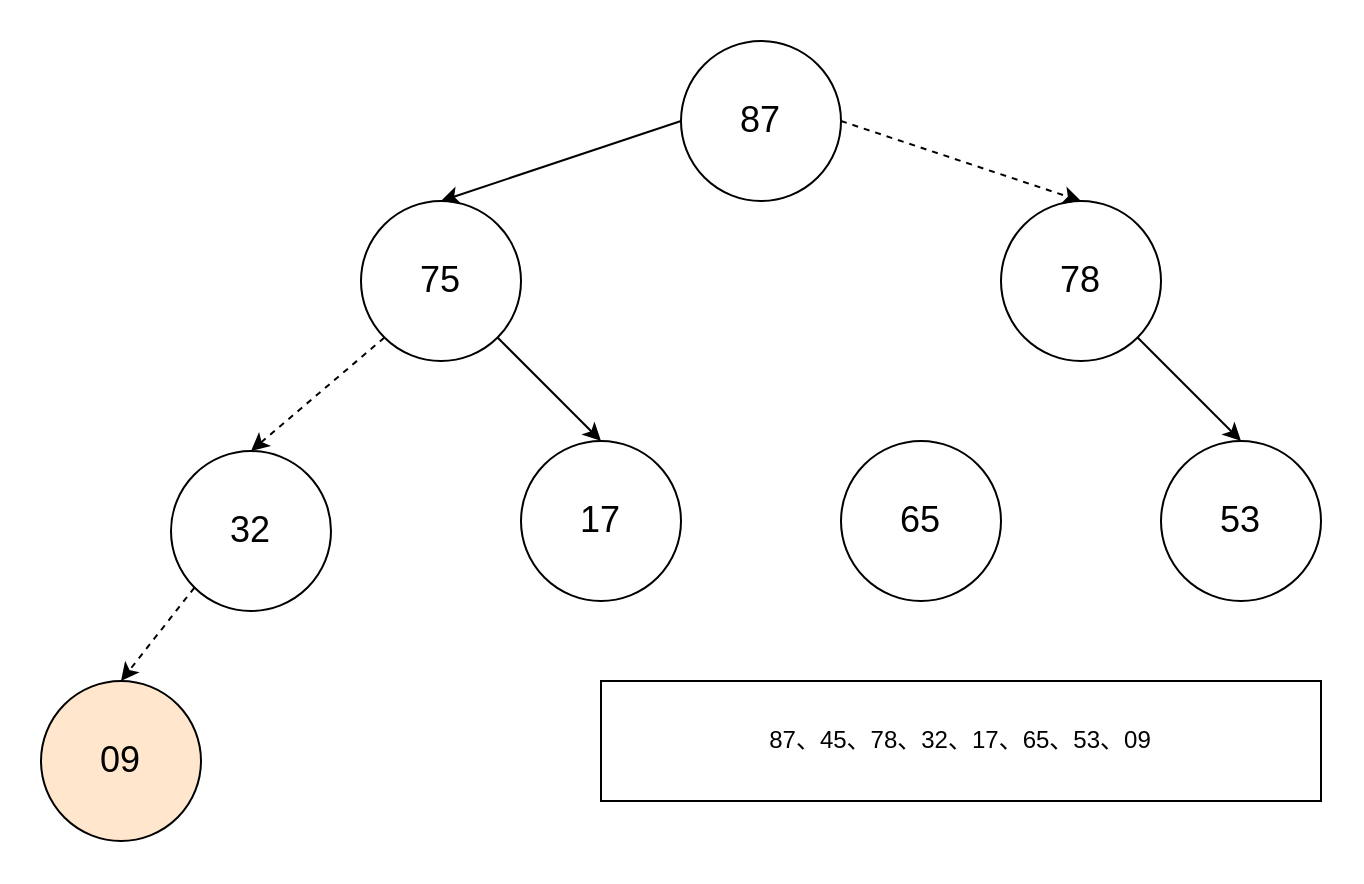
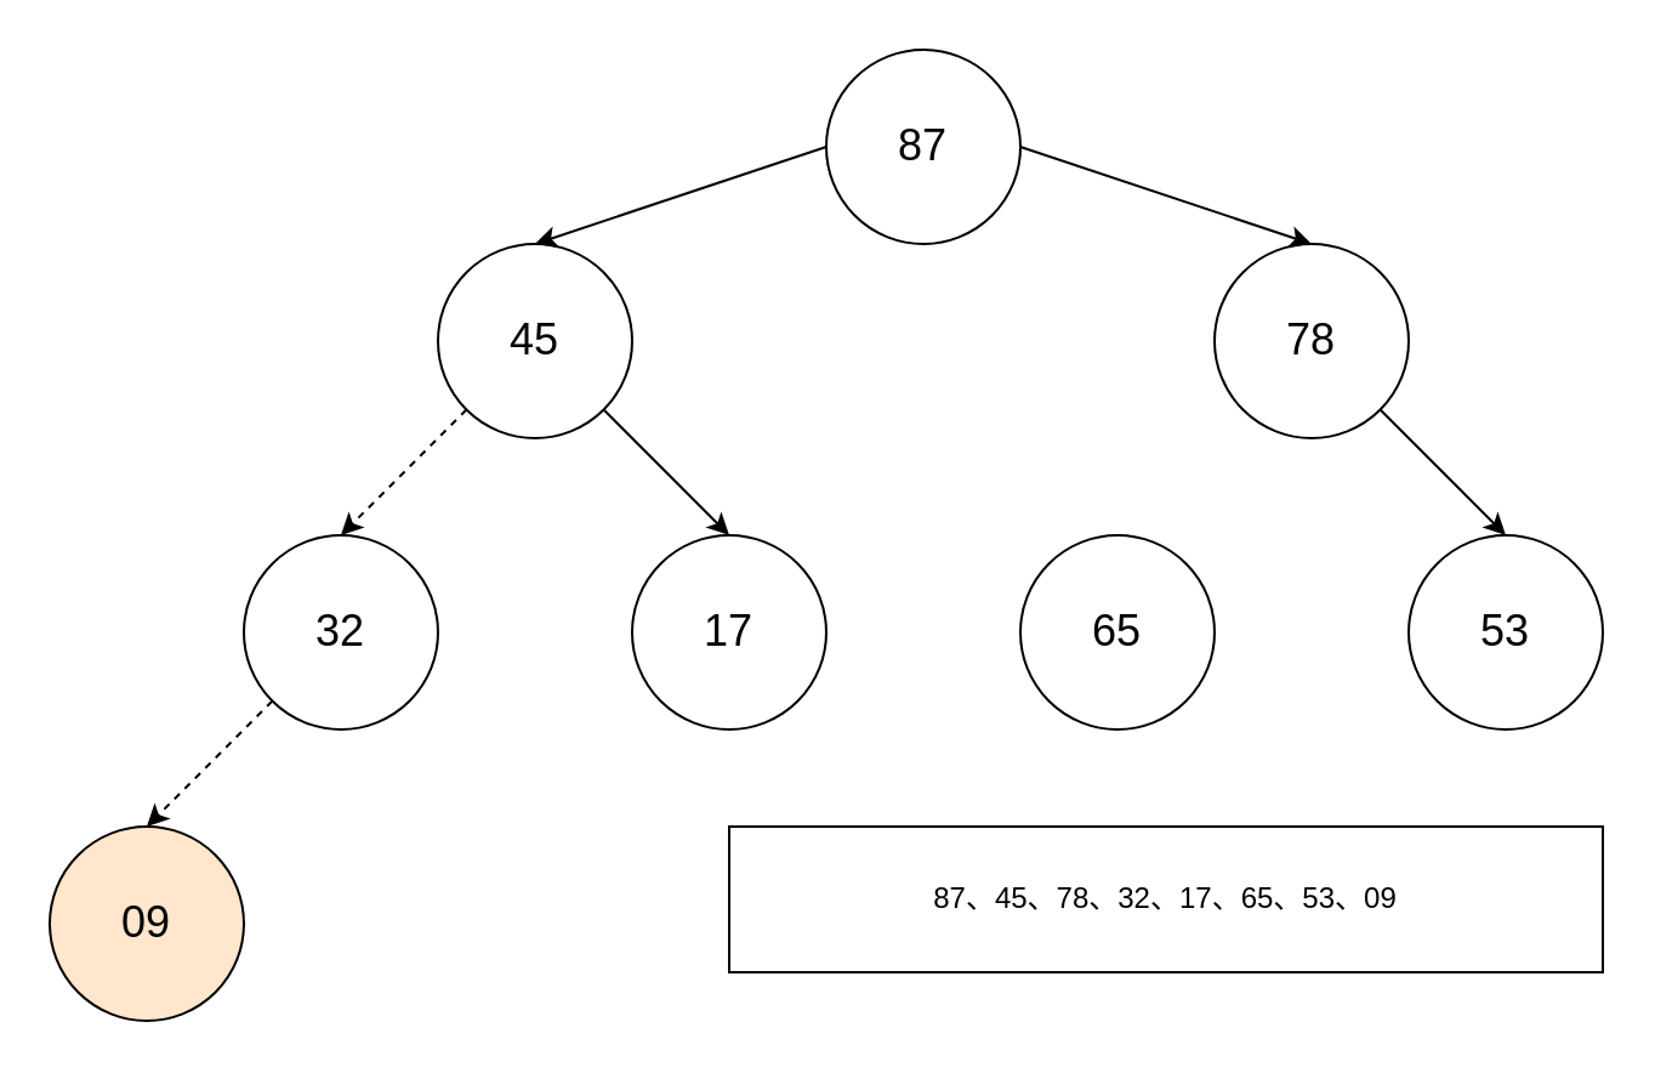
- <mxCell id="11" value="" style="endArrow=classic;html=1;rounded=0;entryX=0.5;entryY=0;entryDx=0;entryDy=0;exitX=1;exitY=0.5;exitDx=0;exitDy=0;dashed=1;" edge="1" parent="1" source="2" target="3"><mxGeometry relative="1" as="geometry"><mxPoint x="350" y="70" as="sourcePoint" /><mxPoint x="230" y="110" as="targetPoint" /></mxGeometry></mxCell>
+ <mxCell id="11" value="" style="endArrow=classic;html=1;rounded=0;entryX=0.5;entryY=0;entryDx=0;entryDy=0;exitX=1;exitY=0.5;exitDx=0;exitDy=0;" edge="1" parent="1" source="2" target="3"><mxGeometry relative="1" as="geometry"><mxPoint x="350" y="70" as="sourcePoint" /><mxPoint x="230" y="110" as="targetPoint" /></mxGeometry></mxCell>
- <mxCell id="4" value="&lt;font style=&quot;font-size: 18px&quot;&gt;75&lt;/font&gt;" style="ellipse;whiteSpace=wrap;html=1;aspect=fixed;" vertex="1" parent="1"><mxGeometry x="180" y="100" width="80" height="80" as="geometry" /></mxCell>
+ <mxCell id="4" value="&lt;font style=&quot;font-size: 18px&quot;&gt;45&lt;/font&gt;" style="ellipse;whiteSpace=wrap;html=1;aspect=fixed;" vertex="1" parent="1"><mxGeometry x="180" y="100" width="80" height="80" as="geometry" /></mxCell>
- <mxCell id="5" value="&lt;font style=&quot;font-size: 18px&quot;&gt;32&lt;/font&gt;" style="ellipse;whiteSpace=wrap;html=1;aspect=fixed;" vertex="1" parent="1"><mxGeometry x="85" y="225" width="80" height="80" as="geometry" /></mxCell>
+ <mxCell id="5" value="&lt;font style=&quot;font-size: 18px&quot;&gt;32&lt;/font&gt;" style="ellipse;whiteSpace=wrap;html=1;aspect=fixed;" vertex="1" parent="1"><mxGeometry x="100" y="220" width="80" height="80" as="geometry" /></mxCell>
